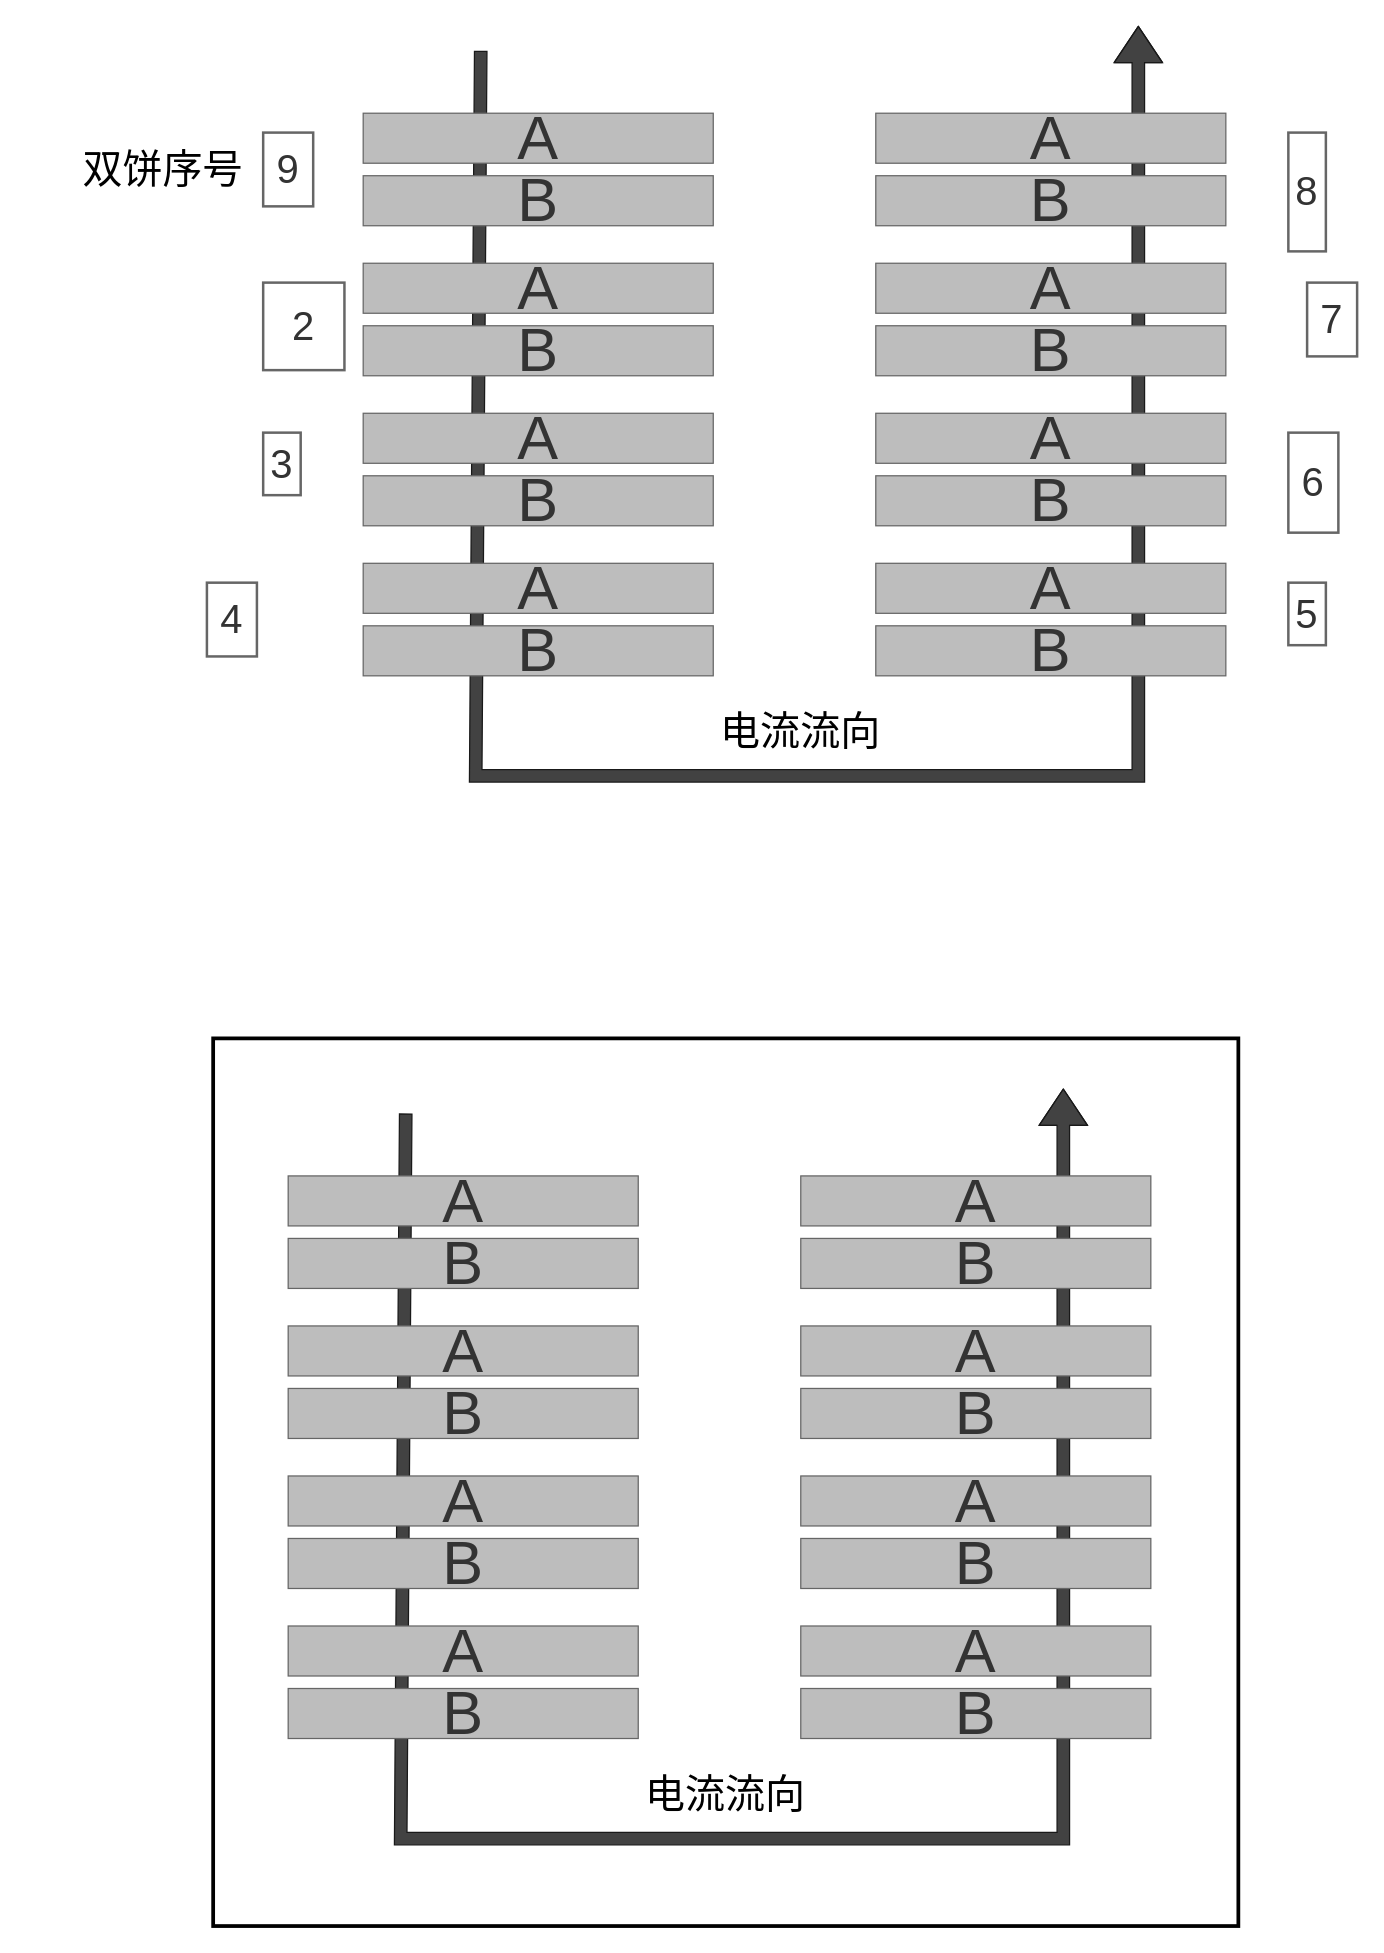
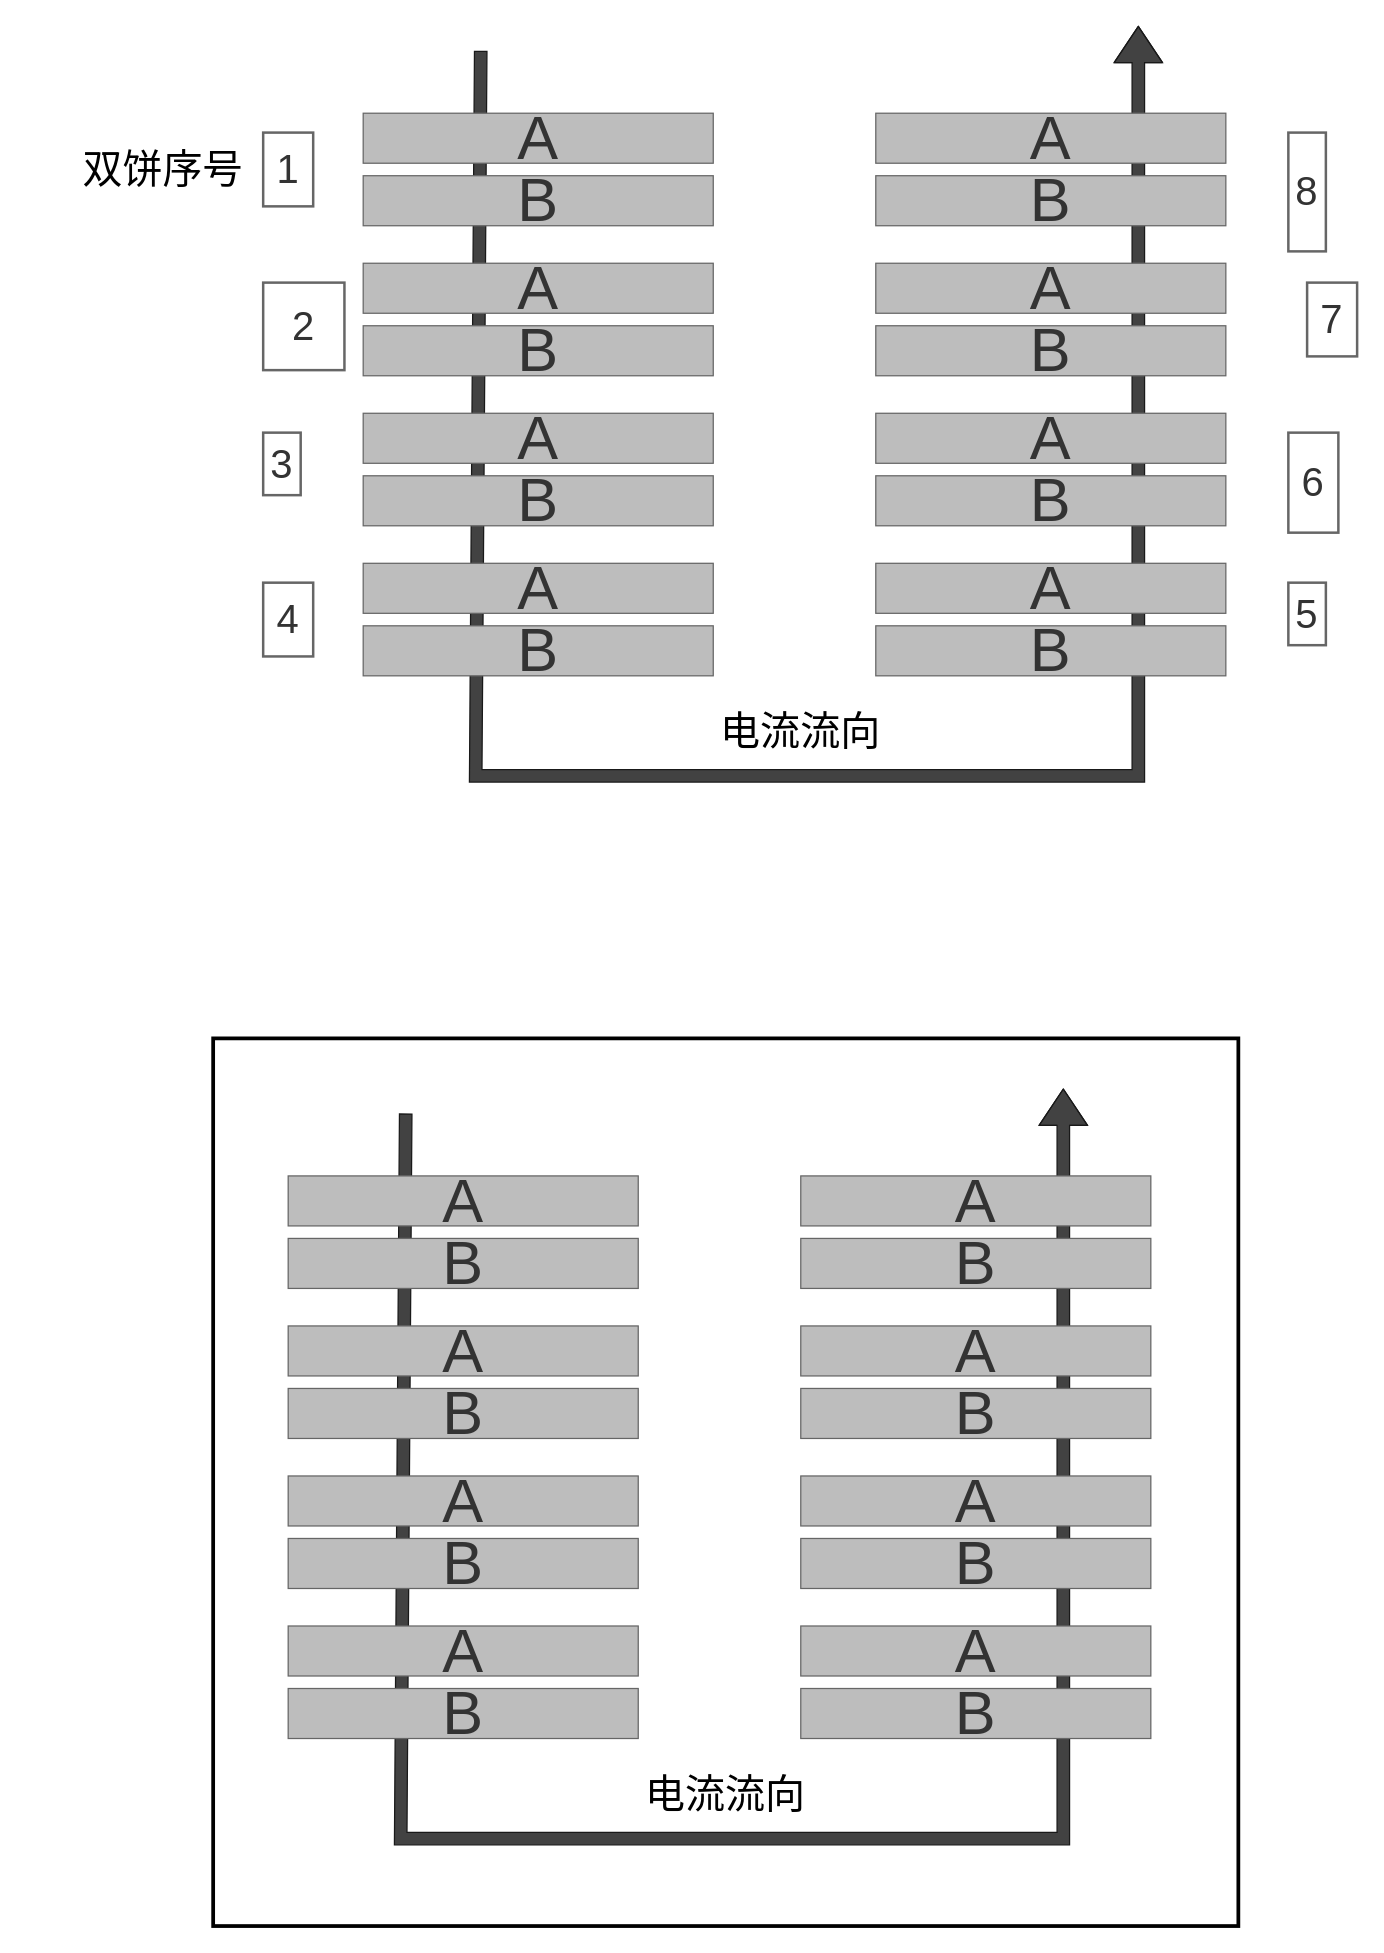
- <mxCell id="21" value="9" style="text;html=1;align=center;verticalAlign=middle;whiteSpace=wrap;rounded=0;fillColor=#FFFFFF;fontColor=#333333;strokeColor=#666666;strokeWidth=2;fontSize=32;" vertex="1" parent="1"><mxGeometry x="210" y="105.5" width="40" height="59" as="geometry" /></mxCell>
+ <mxCell id="21" value="1" style="text;html=1;align=center;verticalAlign=middle;whiteSpace=wrap;rounded=0;fillColor=#FFFFFF;fontColor=#333333;strokeColor=#666666;strokeWidth=2;fontSize=32;" vertex="1" parent="1"><mxGeometry x="210" y="105.5" width="40" height="59" as="geometry" /></mxCell>
- <mxCell id="24" value="4" style="text;html=1;align=center;verticalAlign=middle;whiteSpace=wrap;rounded=0;fillColor=#FFFFFF;fontColor=#333333;strokeColor=#666666;strokeWidth=2;fontSize=32;" vertex="1" parent="1"><mxGeometry x="165" y="465.5" width="40" height="59" as="geometry" /></mxCell>
+ <mxCell id="24" value="4" style="text;html=1;align=center;verticalAlign=middle;whiteSpace=wrap;rounded=0;fillColor=#FFFFFF;fontColor=#333333;strokeColor=#666666;strokeWidth=2;fontSize=32;" vertex="1" parent="1"><mxGeometry x="210" y="465.5" width="40" height="59" as="geometry" /></mxCell>
